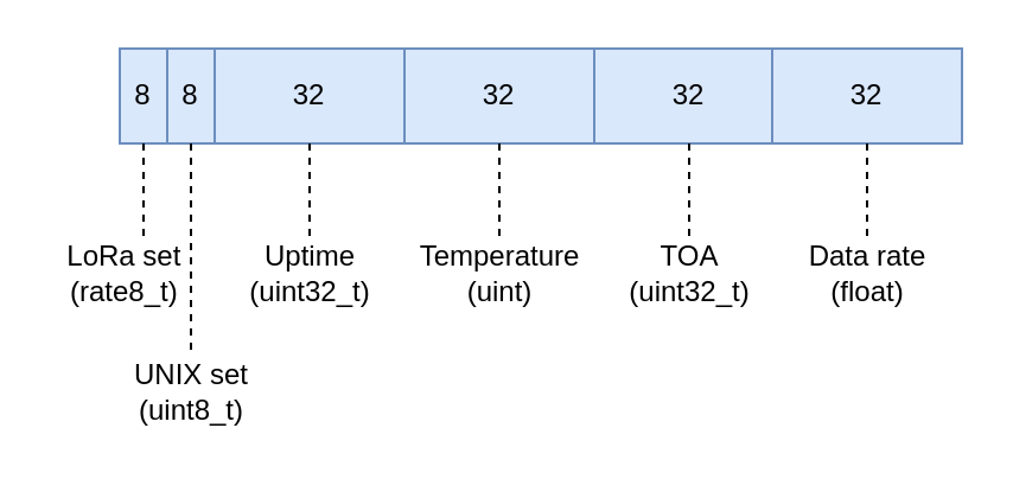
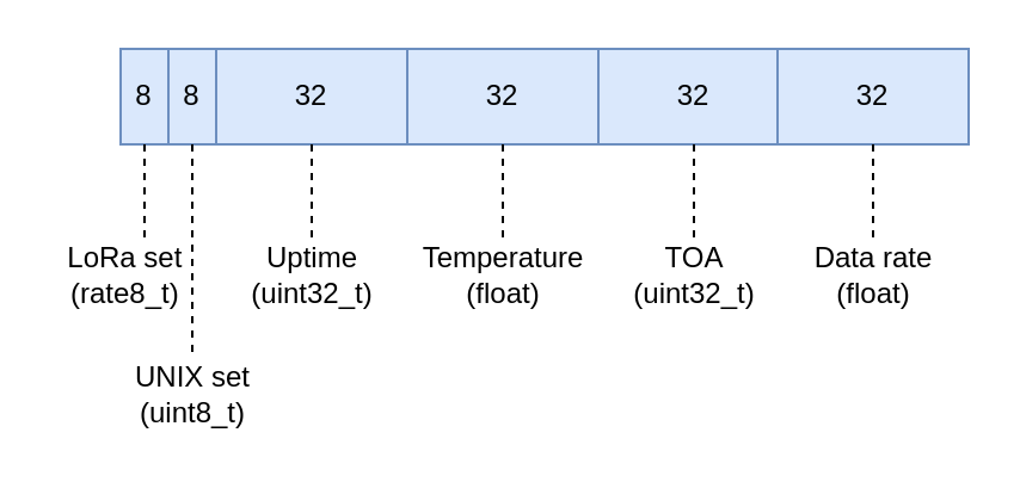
- <mxCell id="10" value="Temperature&lt;br&gt;(uint)" style="text;html=1;align=center;verticalAlign=middle;resizable=0;points=[];autosize=1;" parent="1" vertex="1"><mxGeometry x="170" y="100" width="80" height="30" as="geometry" /></mxCell>
+ <mxCell id="10" value="Temperature&lt;br&gt;(float)" style="text;html=1;align=center;verticalAlign=middle;resizable=0;points=[];autosize=1;" parent="1" vertex="1"><mxGeometry x="170" y="100" width="80" height="30" as="geometry" /></mxCell>
